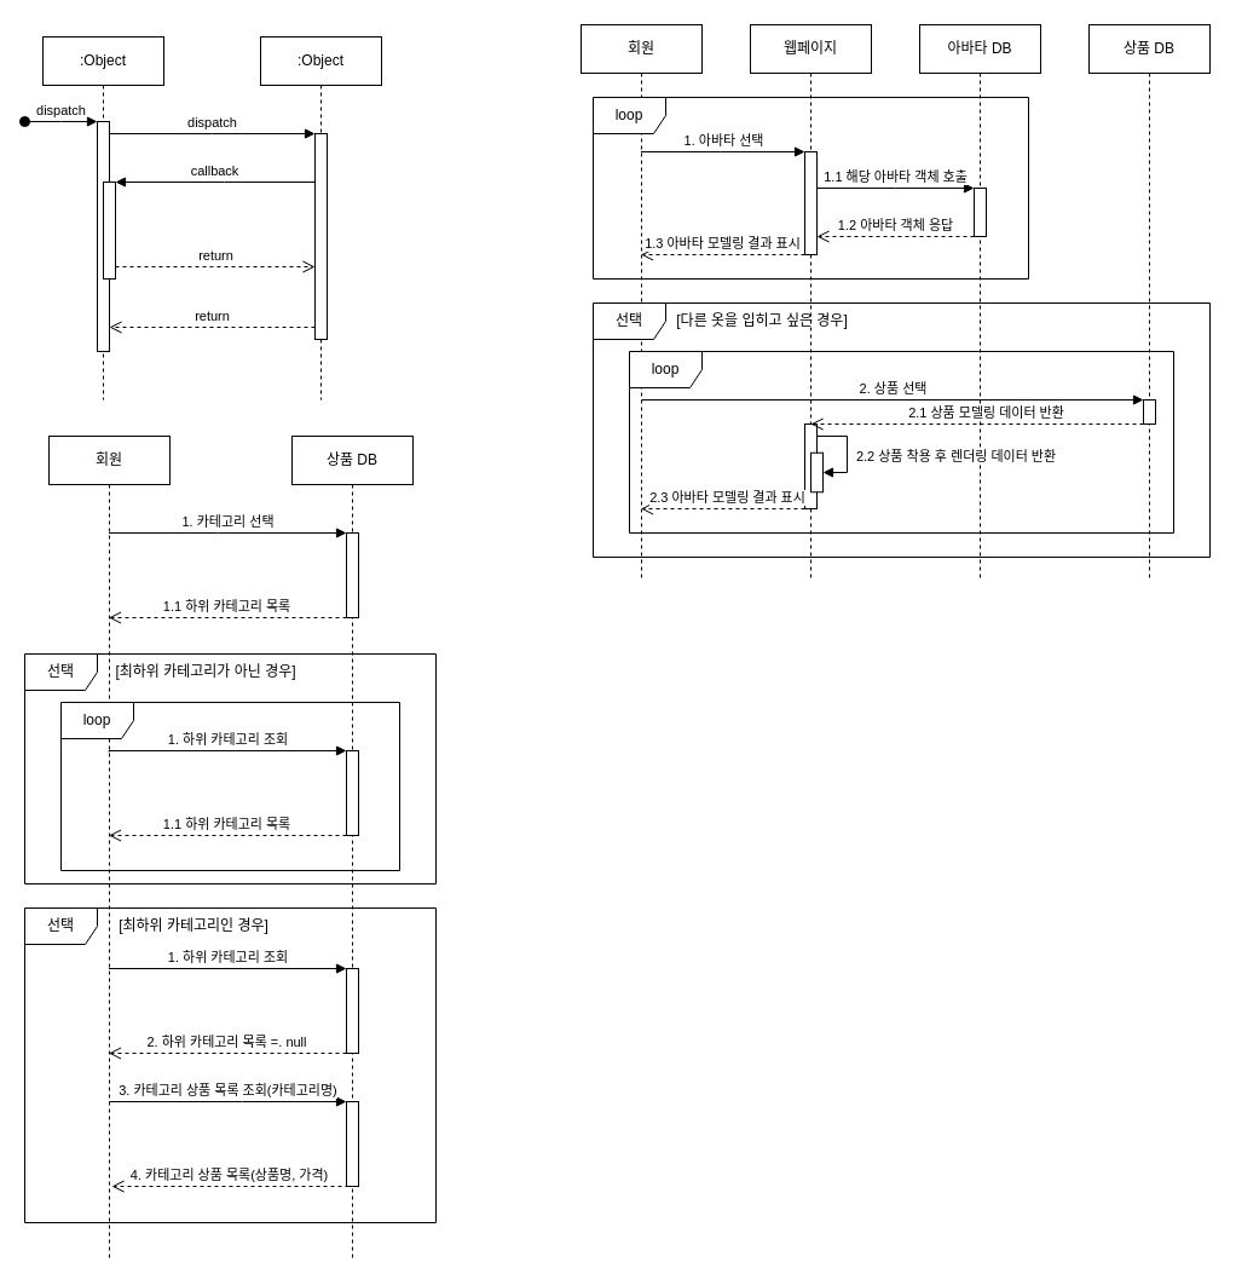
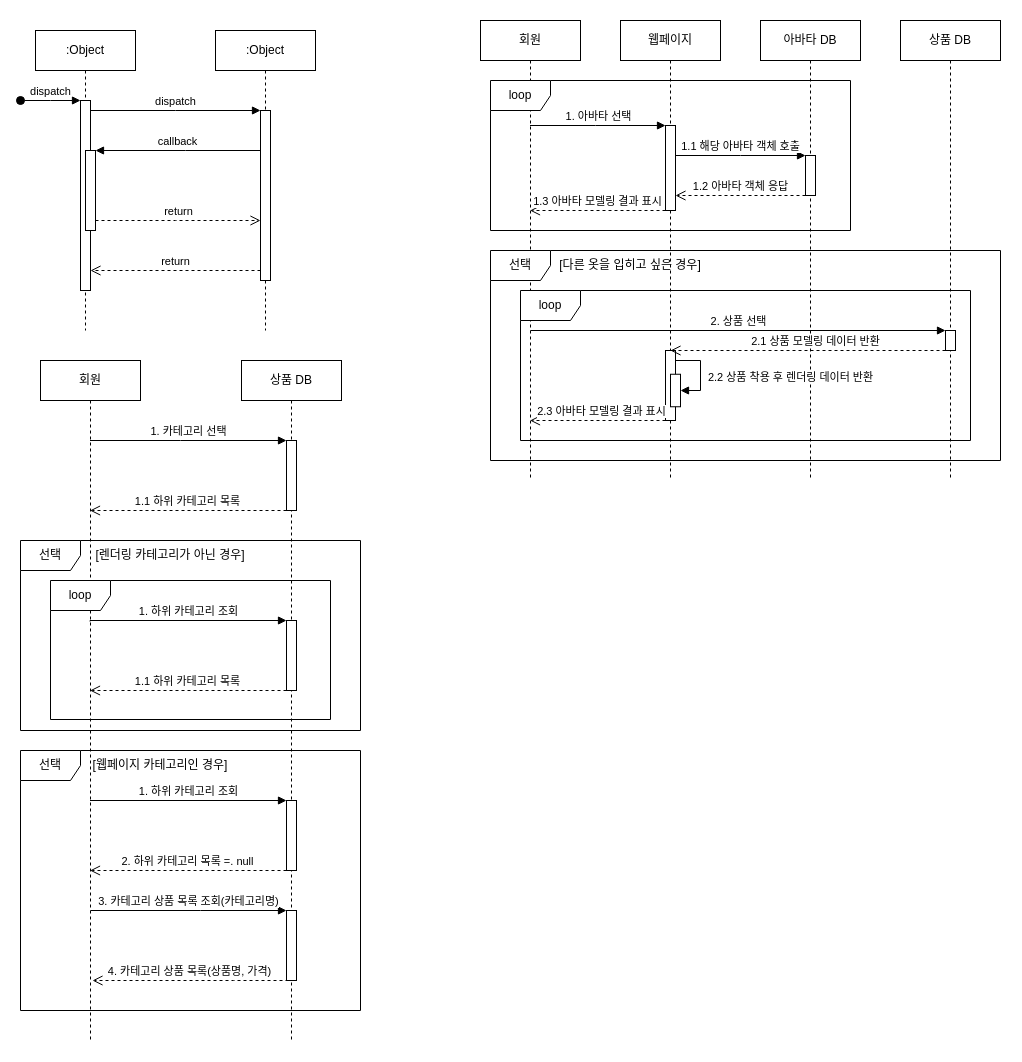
- <mxCell id="23" value="[최하위 카테고리가 아닌 경우]" style="text;html=1;strokeColor=none;fillColor=none;align=center;verticalAlign=middle;whiteSpace=wrap;rounded=0;" parent="1" vertex="1"><mxGeometry x="70" y="540" width="200" height="30" as="geometry" /></mxCell>
+ <mxCell id="23" value="[렌더링 카테고리가 아닌 경우]" style="text;html=1;strokeColor=none;fillColor=none;align=center;verticalAlign=middle;whiteSpace=wrap;rounded=0;" parent="1" vertex="1"><mxGeometry x="70" y="540" width="200" height="30" as="geometry" /></mxCell>
- <mxCell id="26" value="[최하위 카테고리인 경우]" style="text;html=1;strokeColor=none;fillColor=none;align=center;verticalAlign=middle;whiteSpace=wrap;rounded=0;" parent="1" vertex="1"><mxGeometry x="60" y="750" width="200" height="30" as="geometry" /></mxCell>
+ <mxCell id="26" value="[웹페이지 카테고리인 경우]" style="text;html=1;strokeColor=none;fillColor=none;align=center;verticalAlign=middle;whiteSpace=wrap;rounded=0;" parent="1" vertex="1"><mxGeometry x="60" y="750" width="200" height="30" as="geometry" /></mxCell>
